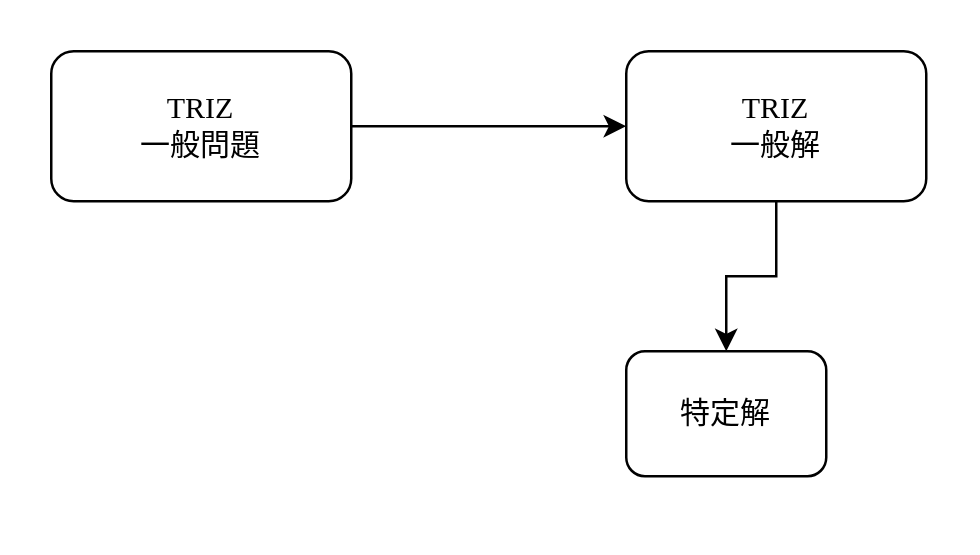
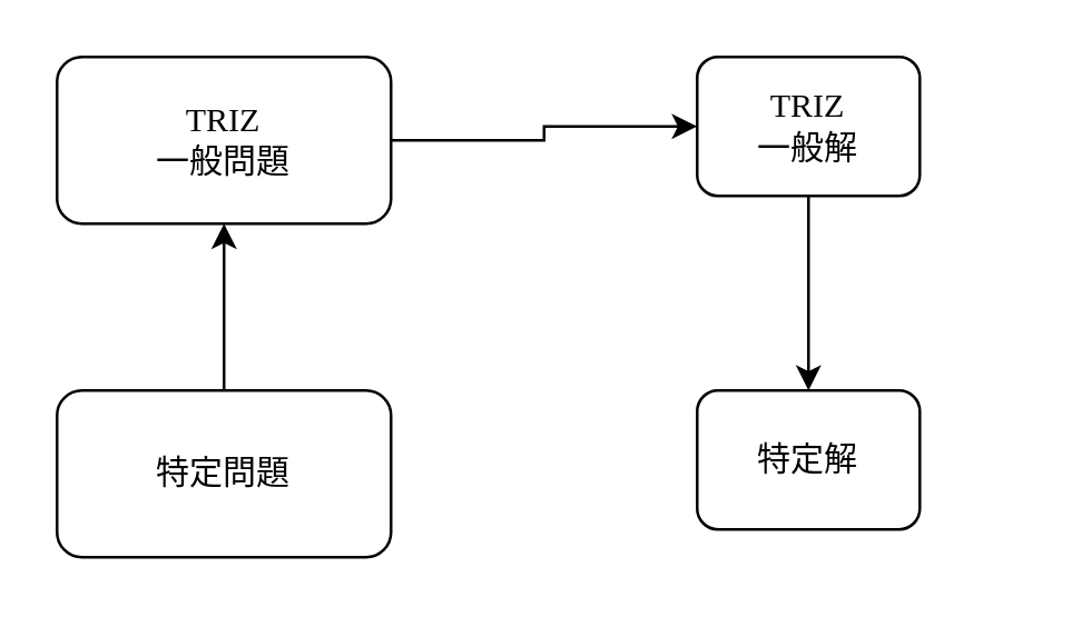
- <mxCell id="8" value="&lt;font face=&quot;Times New Roman&quot;&gt;TRIZ&lt;/font&gt;&lt;div&gt;一般解&lt;/div&gt;" style="rounded=1;whiteSpace=wrap;html=1;fontFamily=標楷體;" parent="1" vertex="1"><mxGeometry x="250" y="20" width="120" height="60" as="geometry" /></mxCell>
+ <mxCell id="8" value="&lt;font face=&quot;Times New Roman&quot;&gt;TRIZ&lt;/font&gt;&lt;div&gt;一般解&lt;/div&gt;" style="rounded=1;whiteSpace=wrap;html=1;fontFamily=標楷體;" parent="1" vertex="1"><mxGeometry x="250" y="20" width="80" height="50" as="geometry" /></mxCell>
+ <mxCell id="4" style="edgeStyle=orthogonalEdgeStyle;rounded=0;orthogonalLoop=1;jettySize=auto;html=1;exitX=0.5;exitY=0;exitDx=0;exitDy=0;entryX=0.5;entryY=1;entryDx=0;entryDy=0;" parent="1" source="5" target="3" edge="1"><mxGeometry relative="1" as="geometry" /></mxCell>
+ <mxCell id="5" value="特定問題" style="rounded=1;whiteSpace=wrap;html=1;fontFamily=標楷體;" parent="1" vertex="1"><mxGeometry x="20" y="140" width="120" height="60" as="geometry" /></mxCell>
